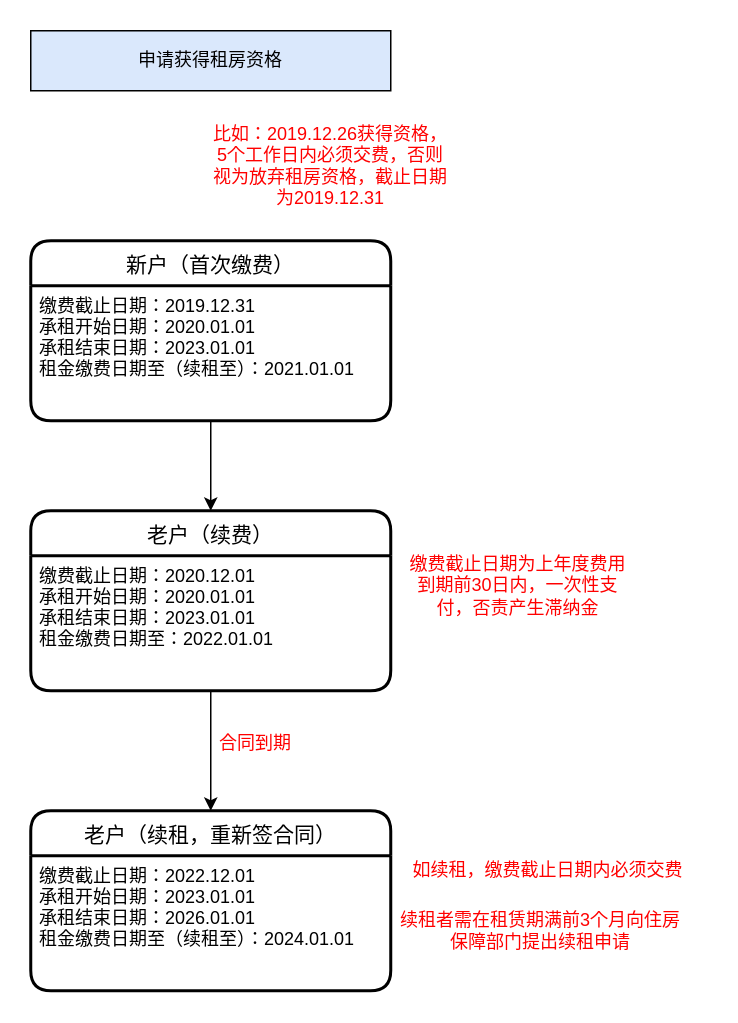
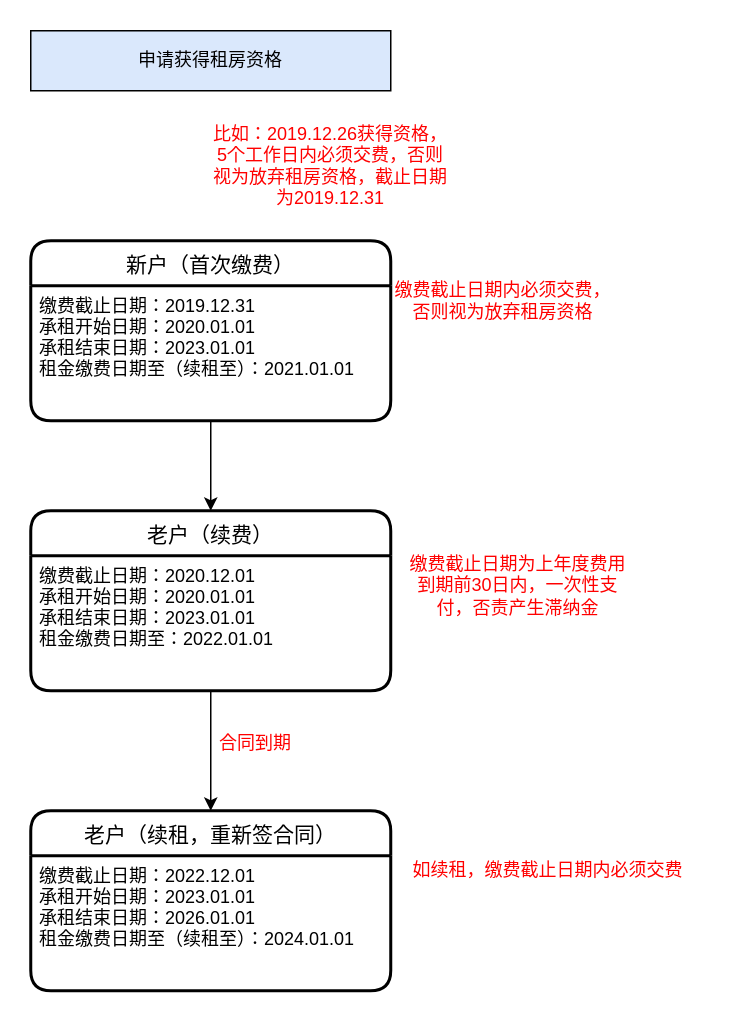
+ <mxCell id="6" value="缴费截止日期内必须交费，否则视为放弃租房资格" style="text;html=1;strokeColor=none;fillColor=none;align=center;verticalAlign=middle;whiteSpace=wrap;rounded=0;fontColor=#FF0000;" vertex="1" parent="1"><mxGeometry x="260" y="190" width="150" height="20" as="geometry" /></mxCell>
- <mxCell id="16" value="续租者需在租赁期满前3个月向住房保障部门提出续租申请" style="text;html=1;strokeColor=none;fillColor=none;align=center;verticalAlign=middle;whiteSpace=wrap;rounded=0;fontColor=#FF0000;" vertex="1" parent="1"><mxGeometry x="260" y="610" width="200" height="20" as="geometry" /></mxCell>
